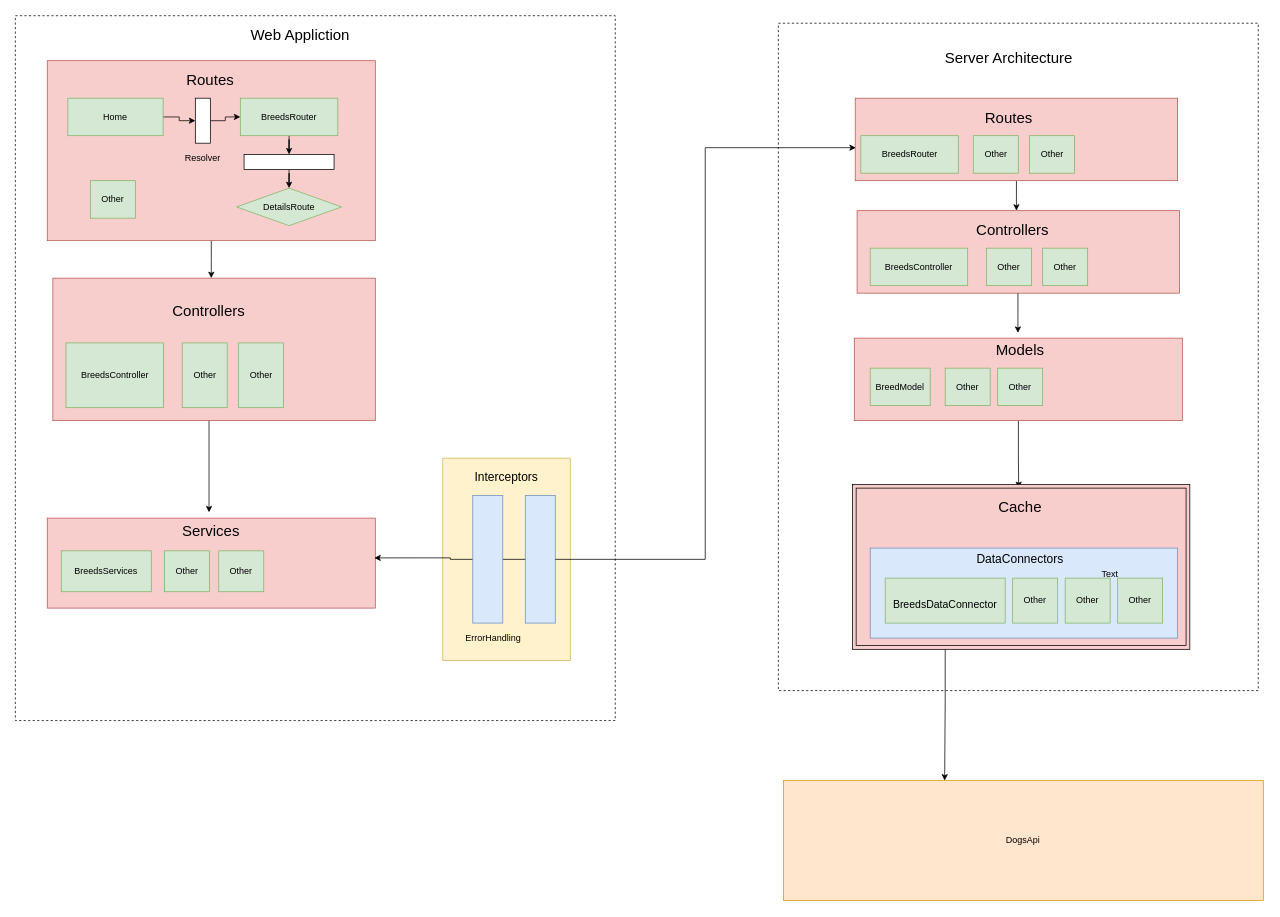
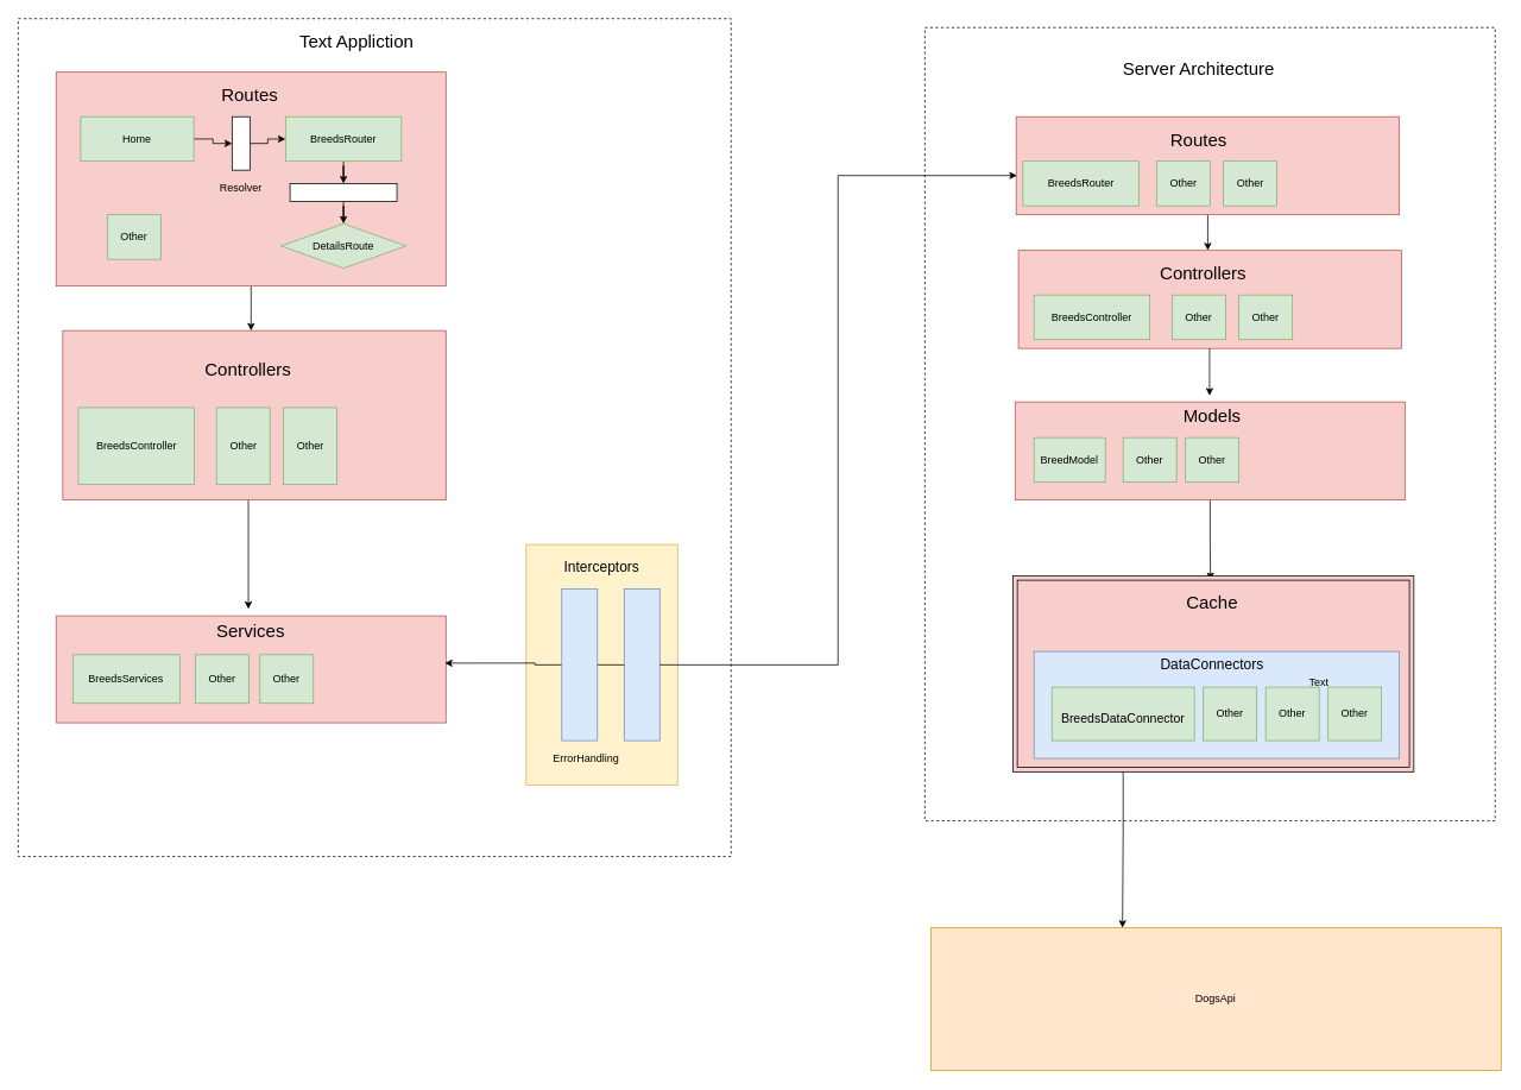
- <mxCell id="12" value="Web Appliction" style="text;strokeColor=none;align=center;fillColor=none;html=1;verticalAlign=middle;whiteSpace=wrap;rounded=0;fontSize=20;" vertex="1" parent="1"><mxGeometry x="295" y="30" width="210" height="30" as="geometry" /></mxCell>
+ <mxCell id="12" value="Text Appliction" style="text;strokeColor=none;align=center;fillColor=none;html=1;verticalAlign=middle;whiteSpace=wrap;rounded=0;fontSize=20;" vertex="1" parent="1"><mxGeometry x="295" y="30" width="210" height="30" as="geometry" /></mxCell>
